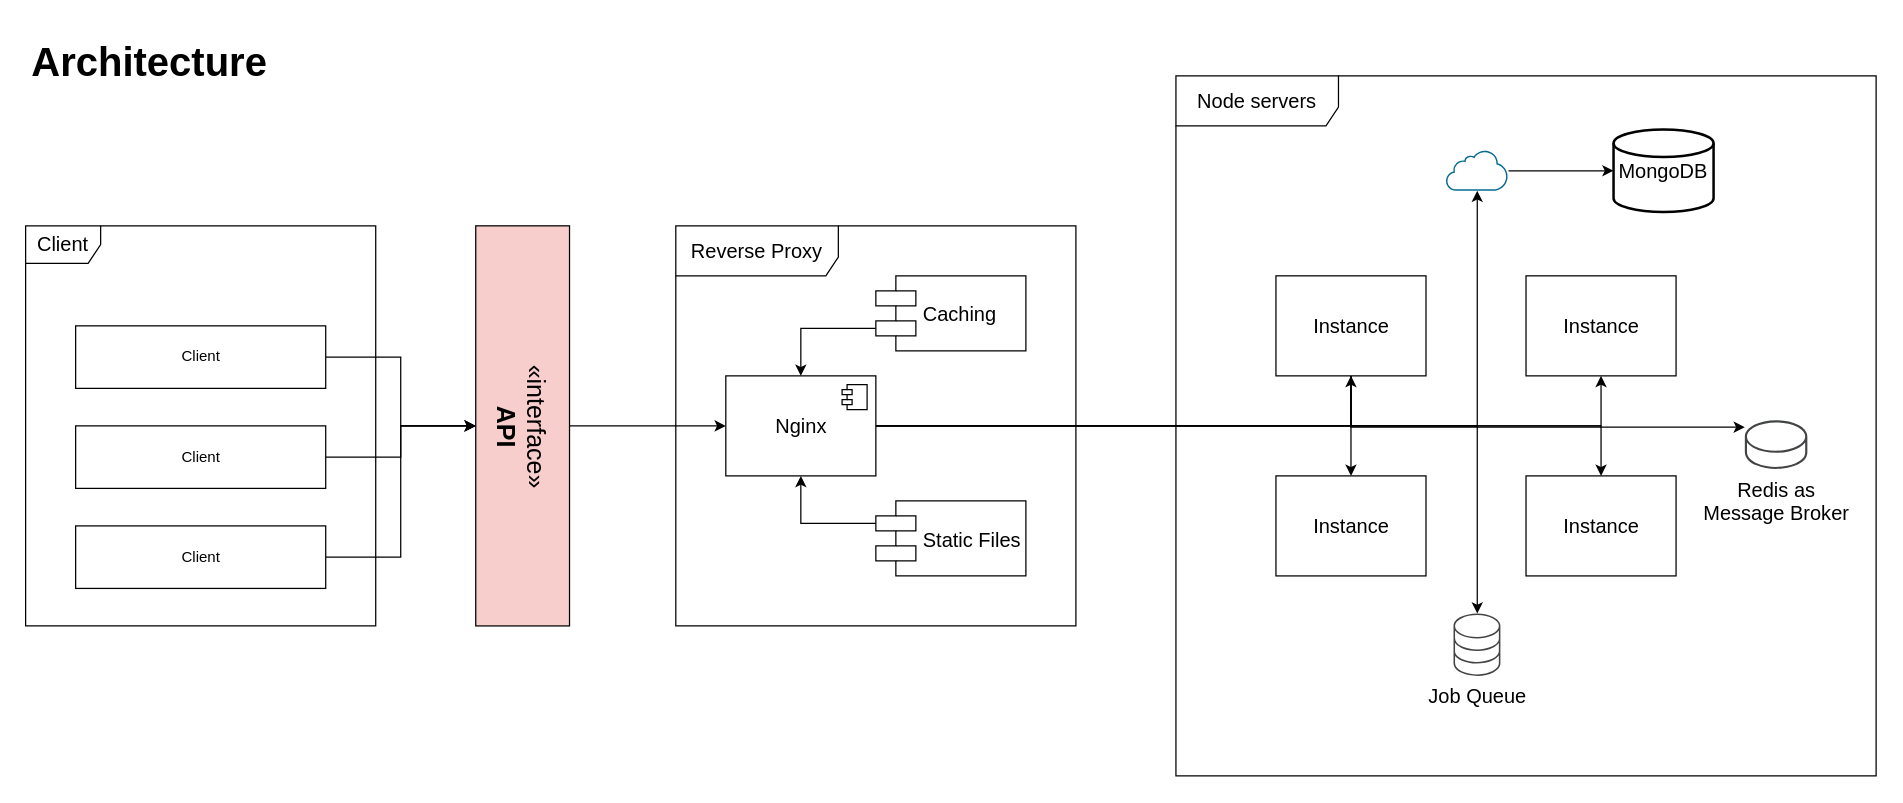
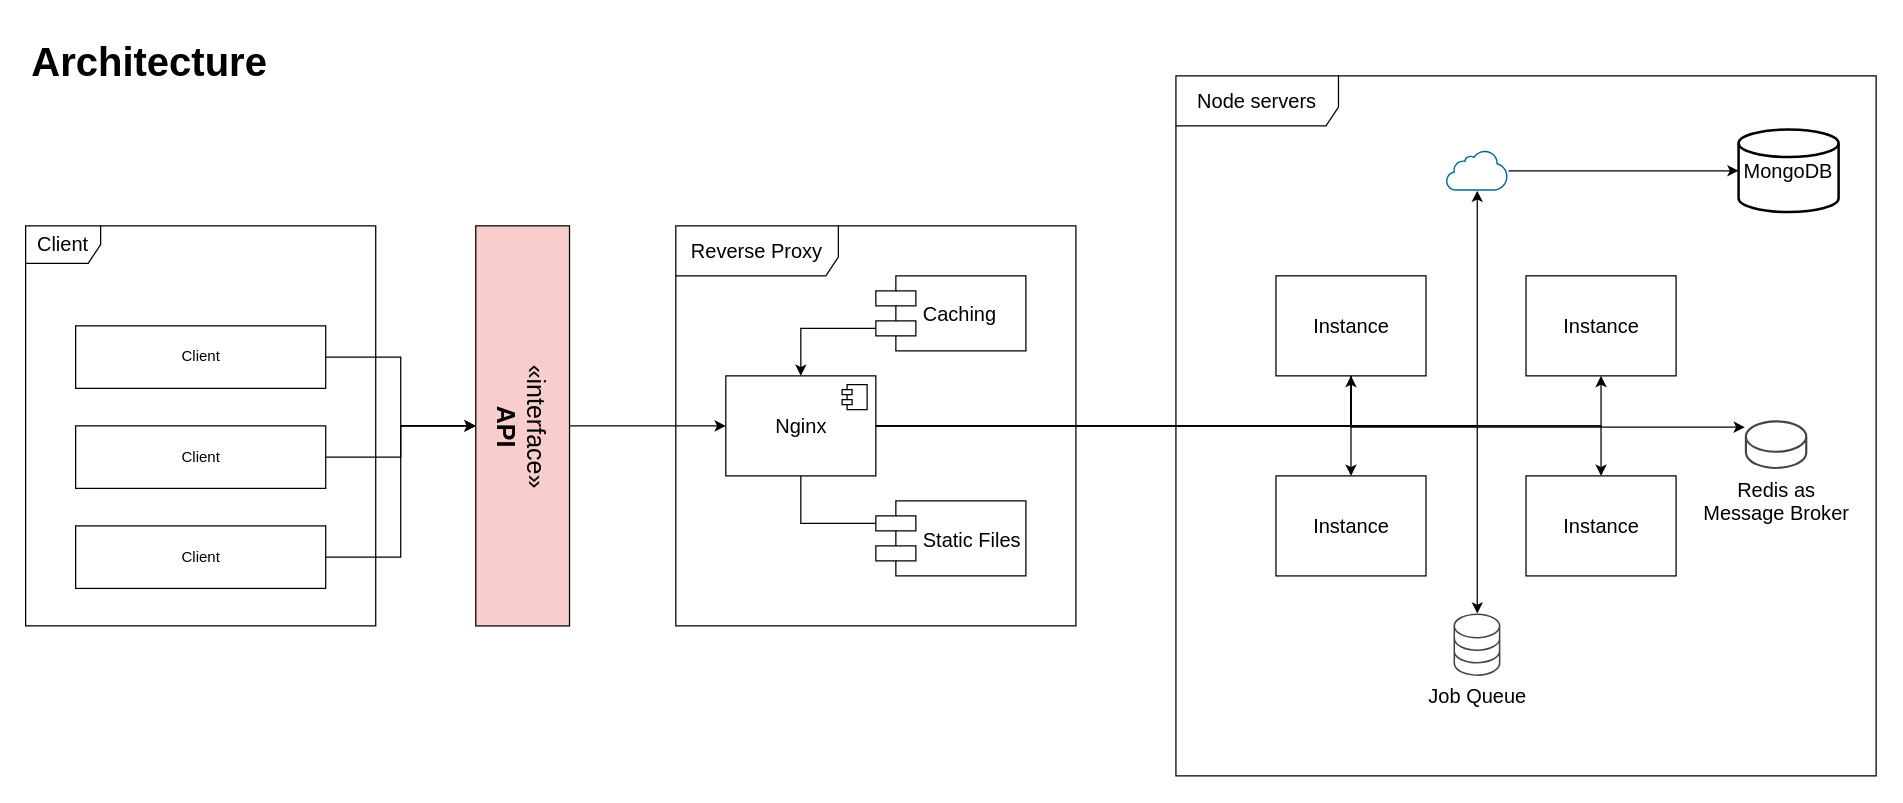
- <mxCell id="35" value="MongoDB" style="strokeWidth=2;html=1;shape=mxgraph.flowchart.database;whiteSpace=wrap;fontSize=16;" parent="1" vertex="1"><mxGeometry x="1290" y="103" width="80" height="66" as="geometry" /></mxCell>
+ <mxCell id="35" value="MongoDB" style="strokeWidth=2;html=1;shape=mxgraph.flowchart.database;whiteSpace=wrap;fontSize=16;" parent="1" vertex="1"><mxGeometry x="1390" y="103" width="80" height="66" as="geometry" /></mxCell>
- <mxCell id="21" style="edgeStyle=orthogonalEdgeStyle;rounded=0;orthogonalLoop=1;jettySize=auto;html=1;exitX=0;exitY=0.3;exitDx=0;exitDy=0;entryX=0.5;entryY=1;entryDx=0;entryDy=0;fontSize=16;" parent="1" source="22" target="17" edge="1"><mxGeometry relative="1" as="geometry" /></mxCell>
+ <mxCell id="21" style="edgeStyle=orthogonalEdgeStyle;rounded=0;orthogonalLoop=1;jettySize=auto;html=1;exitX=0;exitY=0.3;exitDx=0;exitDy=0;entryX=0.5;entryY=1;entryDx=0;entryDy=0;fontSize=16;endArrow=none;" parent="1" source="22" target="17" edge="1"><mxGeometry relative="1" as="geometry" /></mxCell>
